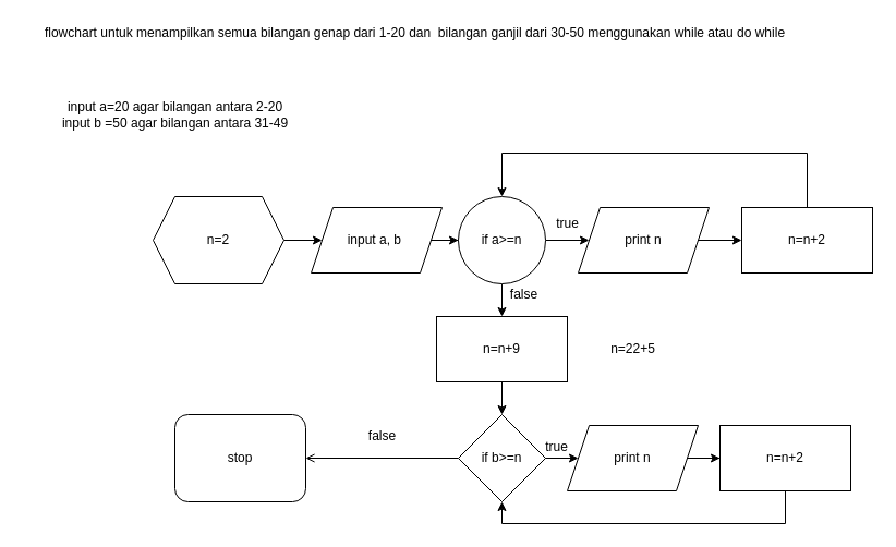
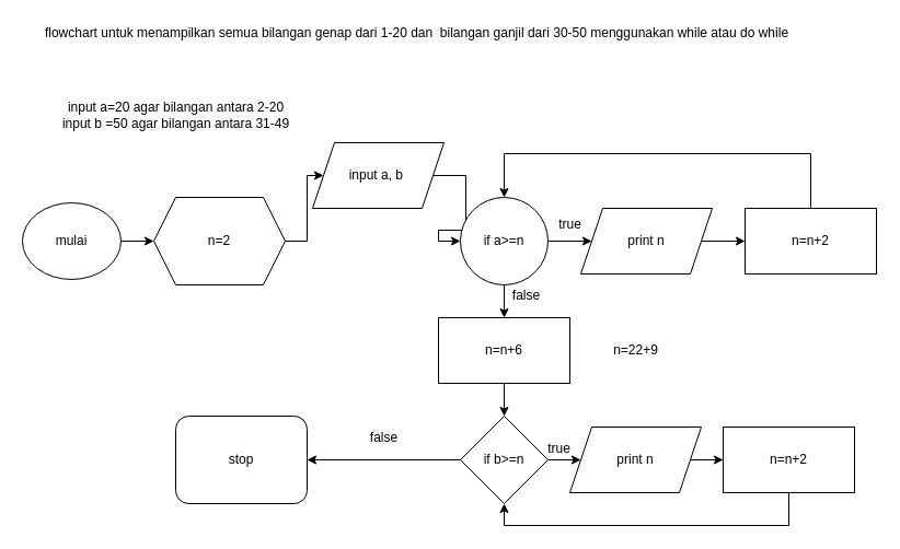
+ <mxCell id="3" value="mulai" style="ellipse;whiteSpace=wrap;html=1;" vertex="1" parent="1"><mxGeometry x="20" y="185" width="90" height="70" as="geometry" /></mxCell>
+ <mxCell id="2" value="" style="edgeStyle=orthogonalEdgeStyle;rounded=0;orthogonalLoop=1;jettySize=auto;html=1;" edge="1" parent="1" source="3" target="5"><mxGeometry relative="1" as="geometry" /></mxCell>
- <mxCell id="7" value="input a, b&amp;nbsp;" style="shape=parallelogram;perimeter=parallelogramPerimeter;whiteSpace=wrap;html=1;fixedSize=1;" vertex="1" parent="1"><mxGeometry x="285" y="190" width="120" height="60" as="geometry" /></mxCell>
+ <mxCell id="7" value="input a, b&amp;nbsp;" style="shape=parallelogram;perimeter=parallelogramPerimeter;whiteSpace=wrap;html=1;fixedSize=1;" vertex="1" parent="1"><mxGeometry x="285" y="130" width="120" height="60" as="geometry" /></mxCell>
- <mxCell id="19" value="n=n+9" style="rounded=0;whiteSpace=wrap;html=1;" vertex="1" parent="1"><mxGeometry x="400" y="290" width="120" height="60" as="geometry" /></mxCell>
+ <mxCell id="19" value="n=n+6" style="rounded=0;whiteSpace=wrap;html=1;" vertex="1" parent="1"><mxGeometry x="400" y="290" width="120" height="60" as="geometry" /></mxCell>
- <mxCell id="31" value="n=22+5" style="text;html=1;align=center;verticalAlign=middle;resizable=0;points=[];autosize=1;" vertex="1" parent="1"><mxGeometry x="550" y="310" width="60" height="20" as="geometry" /></mxCell>
+ <mxCell id="31" value="n=22+9" style="text;html=1;align=center;verticalAlign=middle;resizable=0;points=[];autosize=1;" vertex="1" parent="1"><mxGeometry x="550" y="310" width="60" height="20" as="geometry" /></mxCell>
- <mxCell id="21" value="" style="edgeStyle=orthogonalEdgeStyle;rounded=0;orthogonalLoop=1;jettySize=auto;html=1;endArrow=open;" edge="1" parent="1" source="22" target="15"><mxGeometry relative="1" as="geometry" /></mxCell>
+ <mxCell id="21" value="" style="edgeStyle=orthogonalEdgeStyle;rounded=0;orthogonalLoop=1;jettySize=auto;html=1;" edge="1" parent="1" source="22" target="15"><mxGeometry relative="1" as="geometry" /></mxCell>
